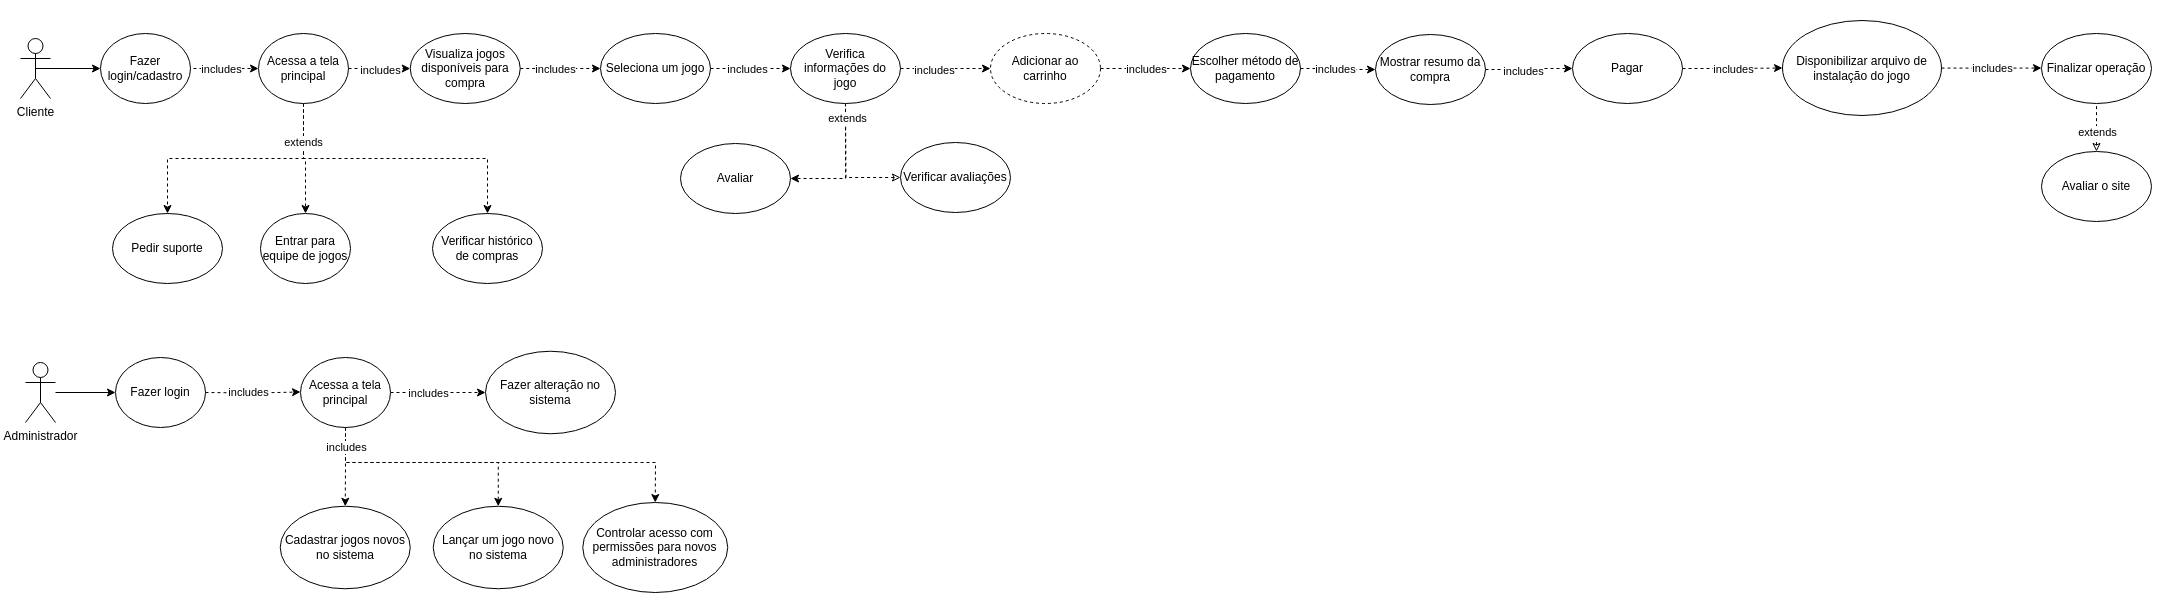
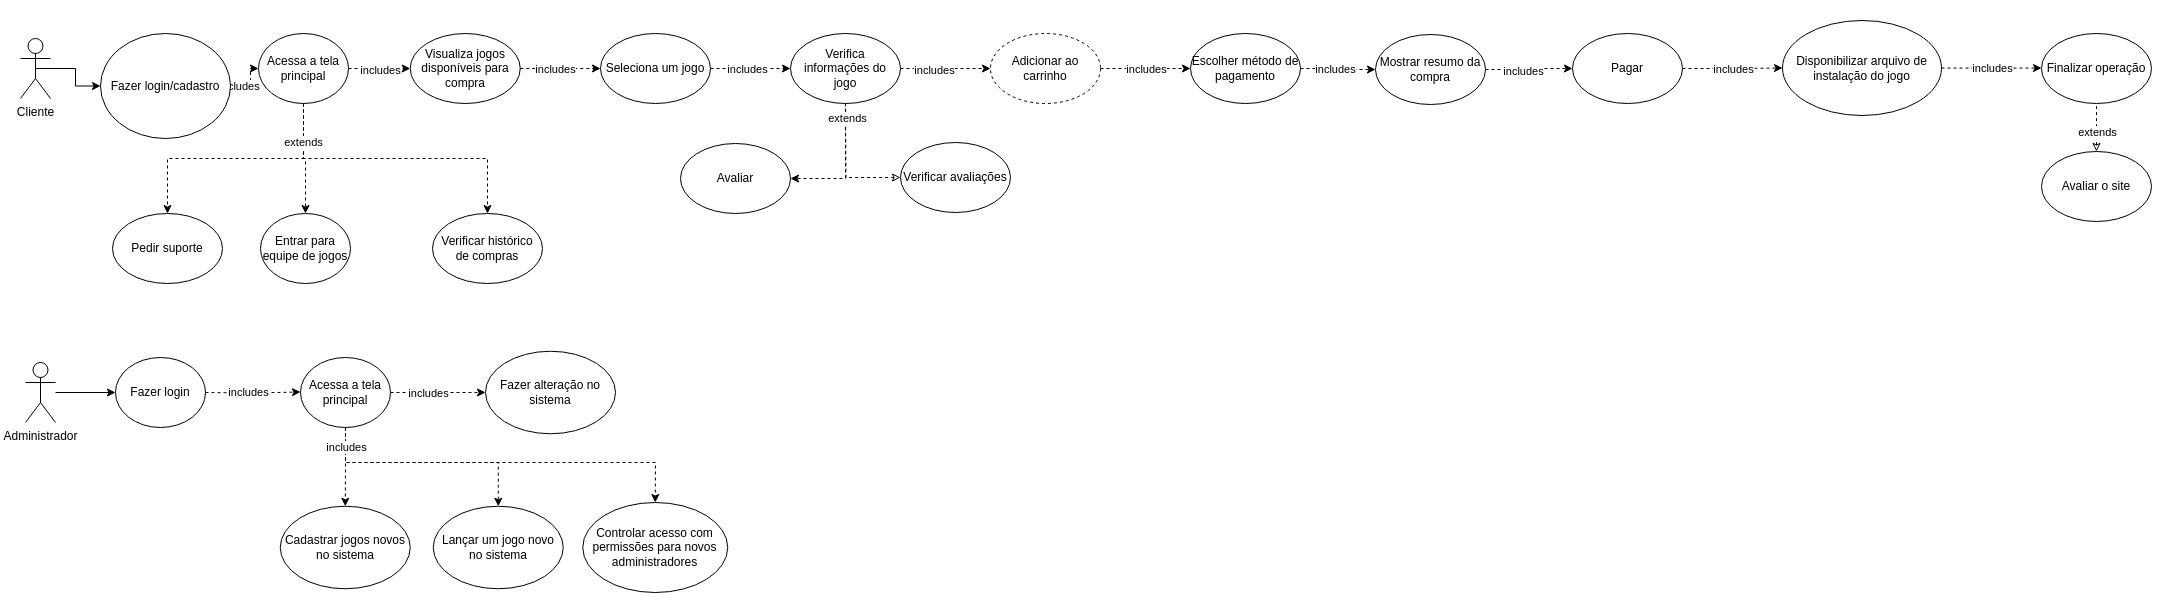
- <mxCell id="46" value="Fazer login/cadastro" style="ellipse;whiteSpace=wrap;html=1;" parent="1" vertex="1"><mxGeometry x="100" y="33" width="90" height="70" as="geometry" /></mxCell>
+ <mxCell id="46" value="Fazer login/cadastro" style="ellipse;whiteSpace=wrap;html=1;" parent="1" vertex="1"><mxGeometry x="100" y="33" width="130" height="105" as="geometry" /></mxCell>
